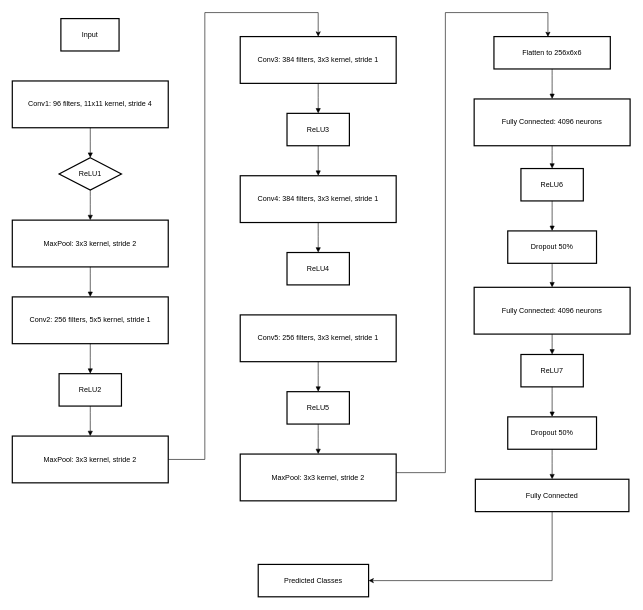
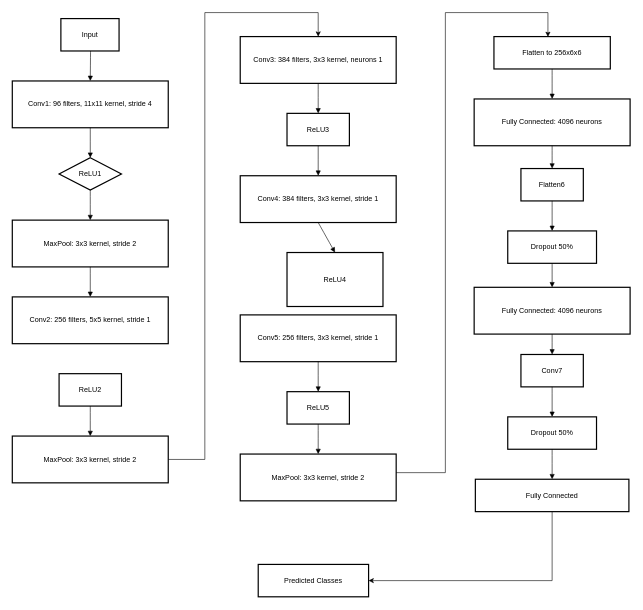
- <mxCell id="10" value="Conv3: 384 filters, 3x3 kernel, stride 1" style="whiteSpace=wrap;strokeWidth=2;" parent="1" vertex="1"><mxGeometry x="400" y="60" width="260" height="78" as="geometry" /></mxCell>
+ <mxCell id="10" value="Conv3: 384 filters, 3x3 kernel, neurons 1" style="whiteSpace=wrap;strokeWidth=2;" parent="1" vertex="1"><mxGeometry x="400" y="60" width="260" height="78" as="geometry" /></mxCell>
+ <mxCell id="28" value="" style="curved=1;startArrow=none;endArrow=block;exitX=0.51;exitY=1;entryX=0.5;entryY=0;rounded=0;" parent="1" source="2" target="3" edge="1"><mxGeometry relative="1" as="geometry"><Array as="points" /></mxGeometry></mxCell>
- <mxCell id="20" value="ReLU6" style="whiteSpace=wrap;strokeWidth=2;" parent="1" vertex="1"><mxGeometry x="868" y="280" width="104" height="54" as="geometry" /></mxCell>
+ <mxCell id="20" value="Flatten6" style="whiteSpace=wrap;strokeWidth=2;" parent="1" vertex="1"><mxGeometry x="868" y="280" width="104" height="54" as="geometry" /></mxCell>
- <mxCell id="13" value="ReLU4" style="whiteSpace=wrap;strokeWidth=2;" parent="1" vertex="1"><mxGeometry x="478" y="420" width="104" height="54" as="geometry" /></mxCell>
+ <mxCell id="13" value="ReLU4" style="whiteSpace=wrap;strokeWidth=2;" parent="1" vertex="1"><mxGeometry x="478" y="420" width="160" height="90" as="geometry" /></mxCell>
- <mxCell id="32" value="" style="curved=1;startArrow=none;endArrow=block;exitX=0.5;exitY=1;entryX=0.5;entryY=0;rounded=0;" parent="1" source="6" target="7" edge="1"><mxGeometry relative="1" as="geometry"><Array as="points" /></mxGeometry></mxCell>
- <mxCell id="23" value="ReLU7" style="whiteSpace=wrap;strokeWidth=2;" parent="1" vertex="1"><mxGeometry x="868" y="590" width="104" height="54" as="geometry" /></mxCell>
+ <mxCell id="23" value="Conv7" style="whiteSpace=wrap;strokeWidth=2;" parent="1" vertex="1"><mxGeometry x="868" y="590" width="104" height="54" as="geometry" /></mxCell>
